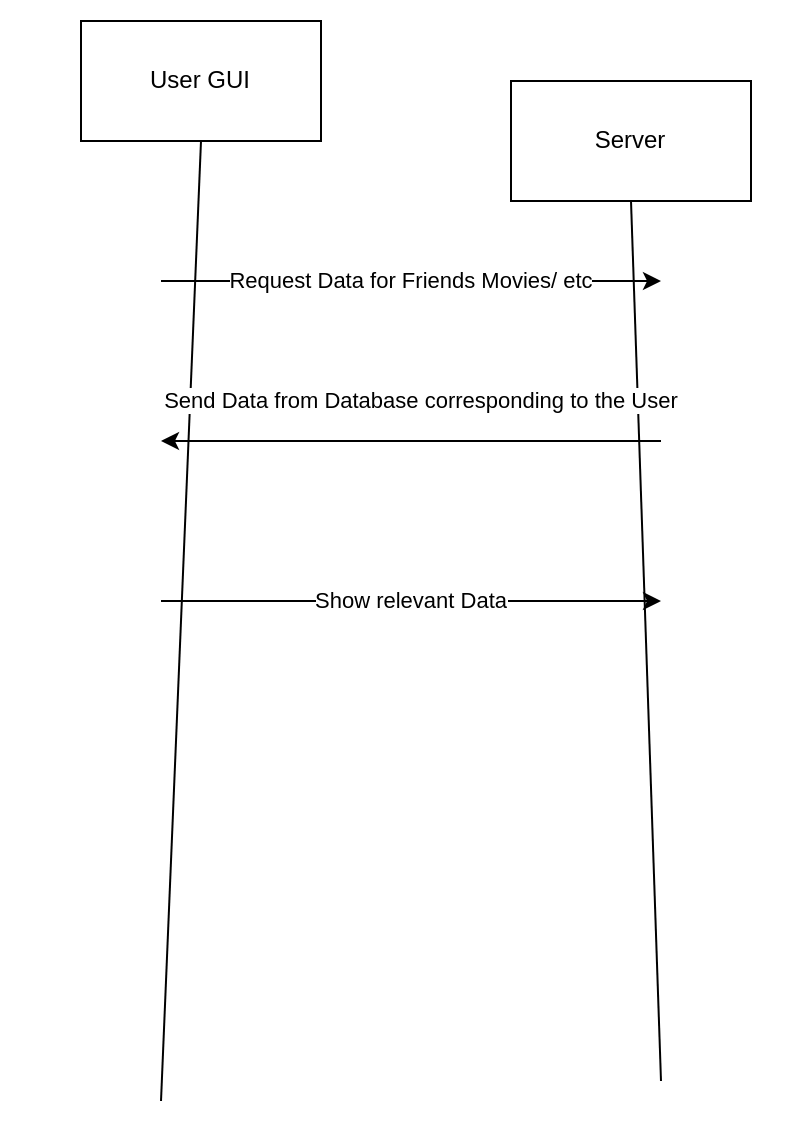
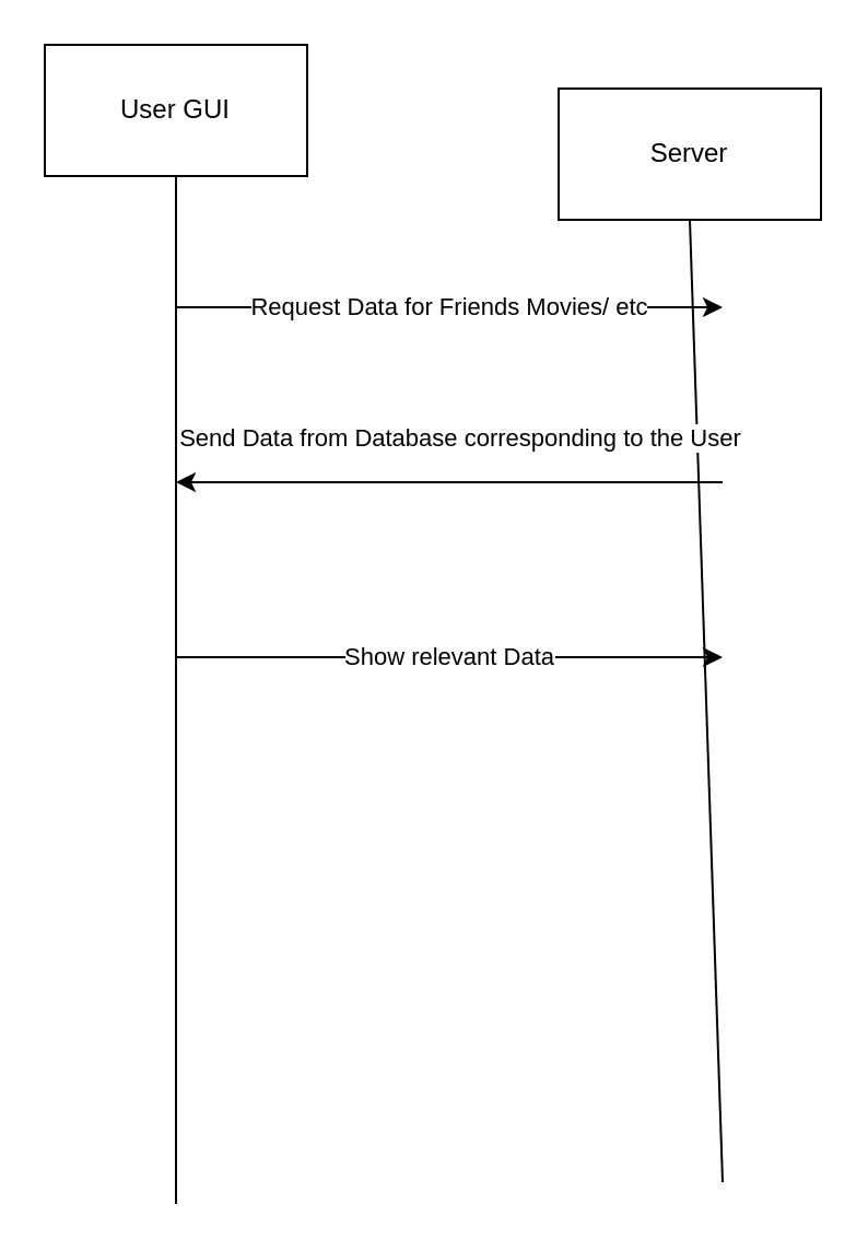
- <mxCell id="2" value="User GUI" style="rounded=0;whiteSpace=wrap;html=1;" vertex="1" parent="1"><mxGeometry x="40" y="10" width="120" height="60" as="geometry" /></mxCell>
+ <mxCell id="2" value="User GUI" style="rounded=0;whiteSpace=wrap;html=1;" vertex="1" parent="1"><mxGeometry x="20" y="20" width="120" height="60" as="geometry" /></mxCell>
